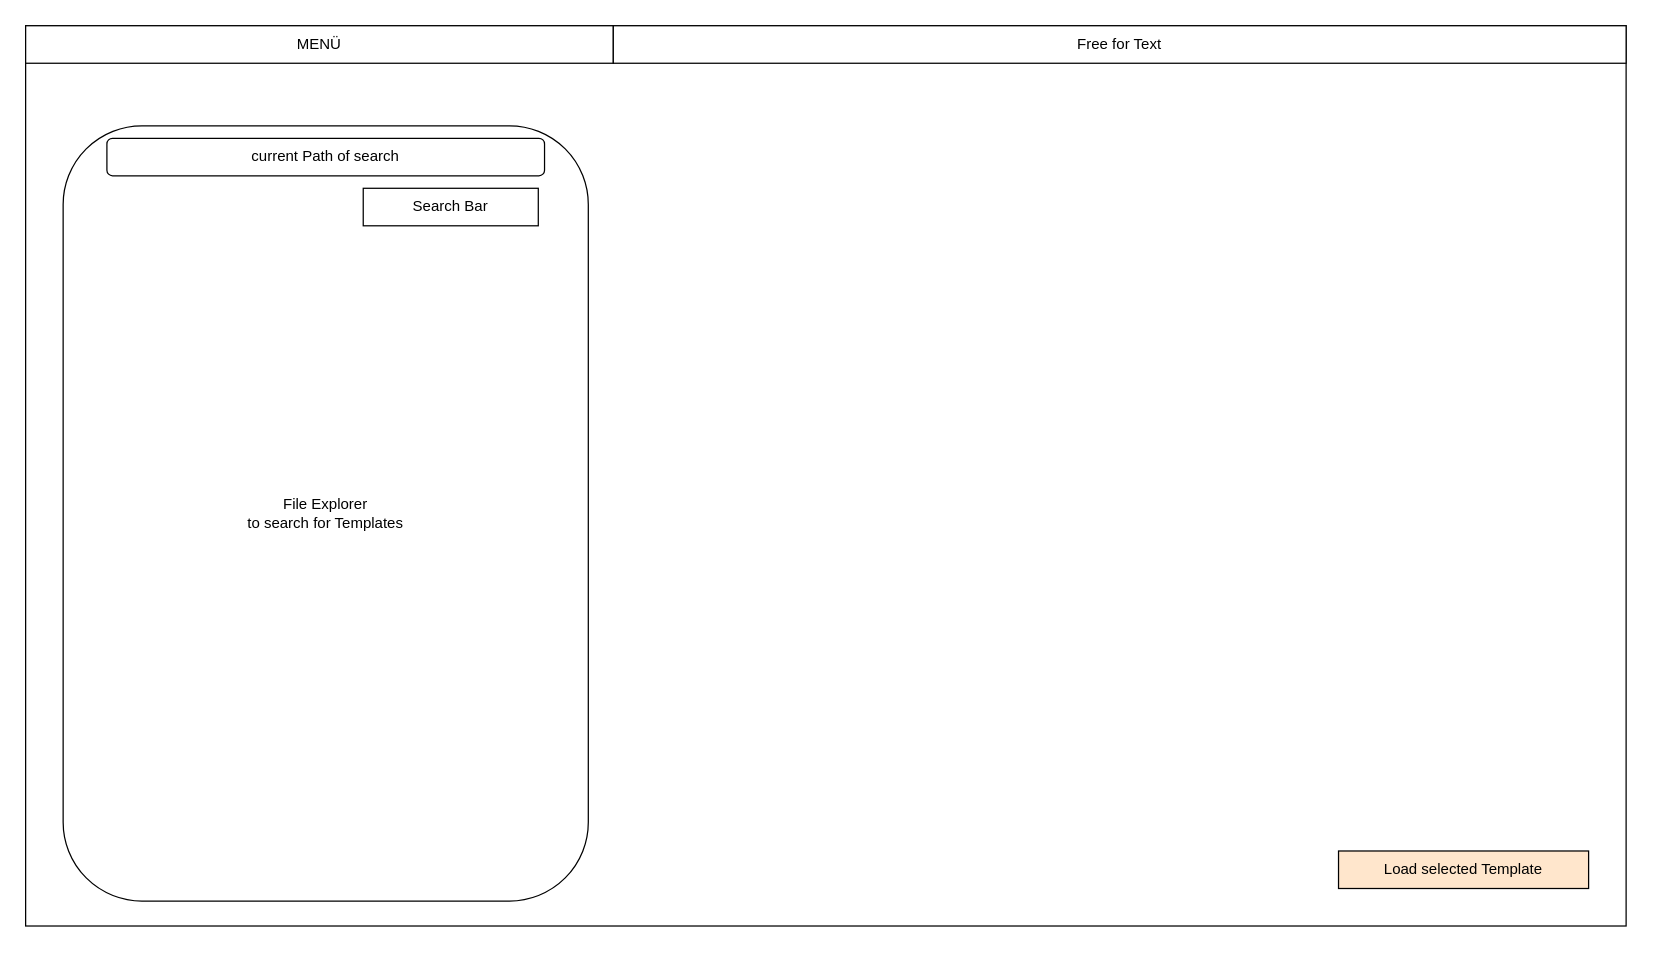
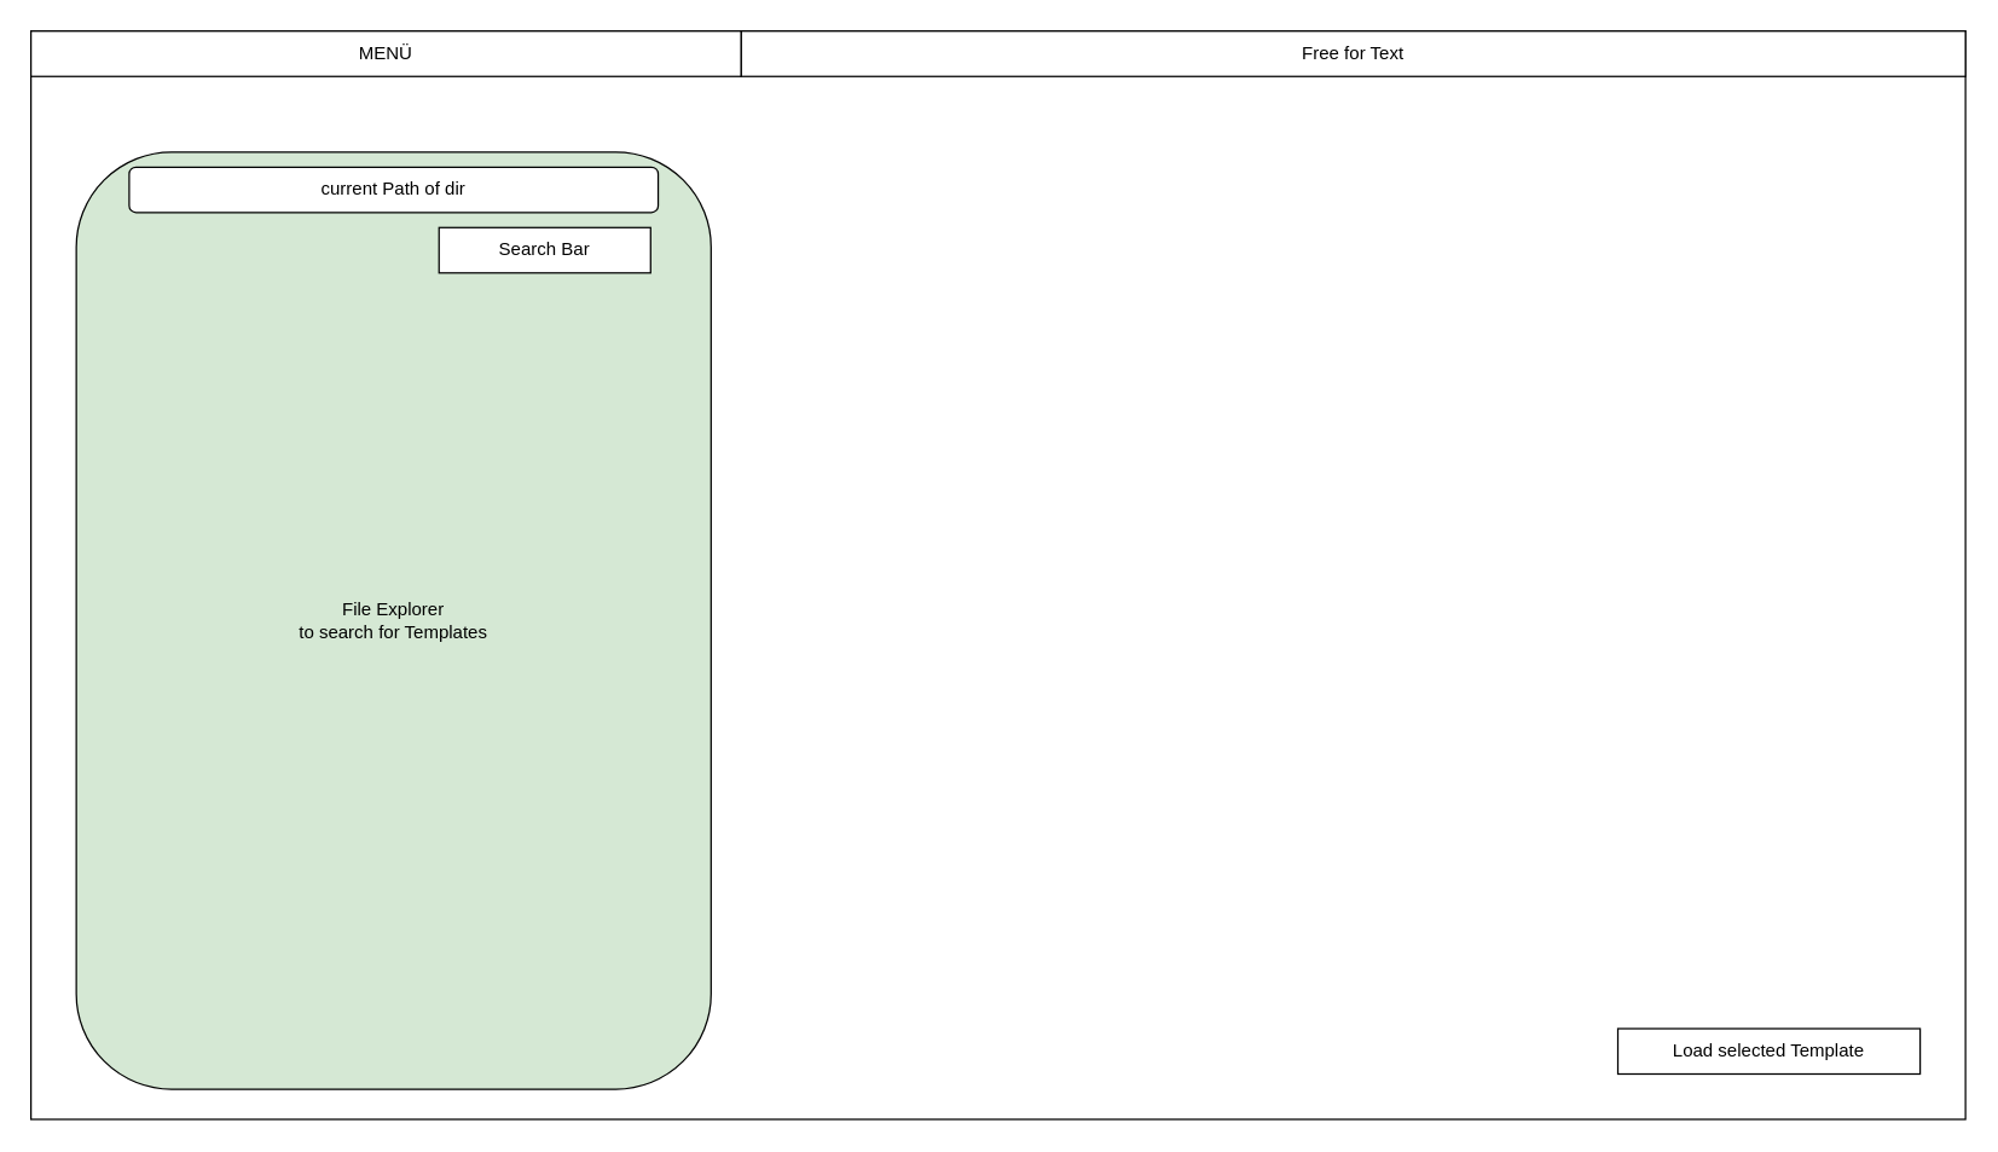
- <mxCell id="8" value="current Path of search" style="rounded=1;whiteSpace=wrap;html=1;" vertex="1" parent="1"><mxGeometry x="85" y="110" width="350" height="30" as="geometry" /></mxCell>
+ <mxCell id="8" value="current Path of dir" style="rounded=1;whiteSpace=wrap;html=1;" vertex="1" parent="1"><mxGeometry x="85" y="110" width="350" height="30" as="geometry" /></mxCell>
- <mxCell id="5" value="File Explorer&lt;br&gt;to search for Templates" style="rounded=1;whiteSpace=wrap;html=1;" vertex="1" parent="1"><mxGeometry x="50" y="100" width="420" height="620" as="geometry" /></mxCell>
+ <mxCell id="5" value="File Explorer&lt;br&gt;to search for Templates" style="rounded=1;whiteSpace=wrap;html=1;fillColor=#d5e8d4;" vertex="1" parent="1"><mxGeometry x="50" y="100" width="420" height="620" as="geometry" /></mxCell>
- <mxCell id="7" value="Load selected Template" style="rounded=0;whiteSpace=wrap;html=1;fillColor=#ffe6cc;" vertex="1" parent="1"><mxGeometry x="1070" y="680" width="200" height="30" as="geometry" /></mxCell>
+ <mxCell id="7" value="Load selected Template" style="rounded=0;whiteSpace=wrap;html=1;" vertex="1" parent="1"><mxGeometry x="1070" y="680" width="200" height="30" as="geometry" /></mxCell>
